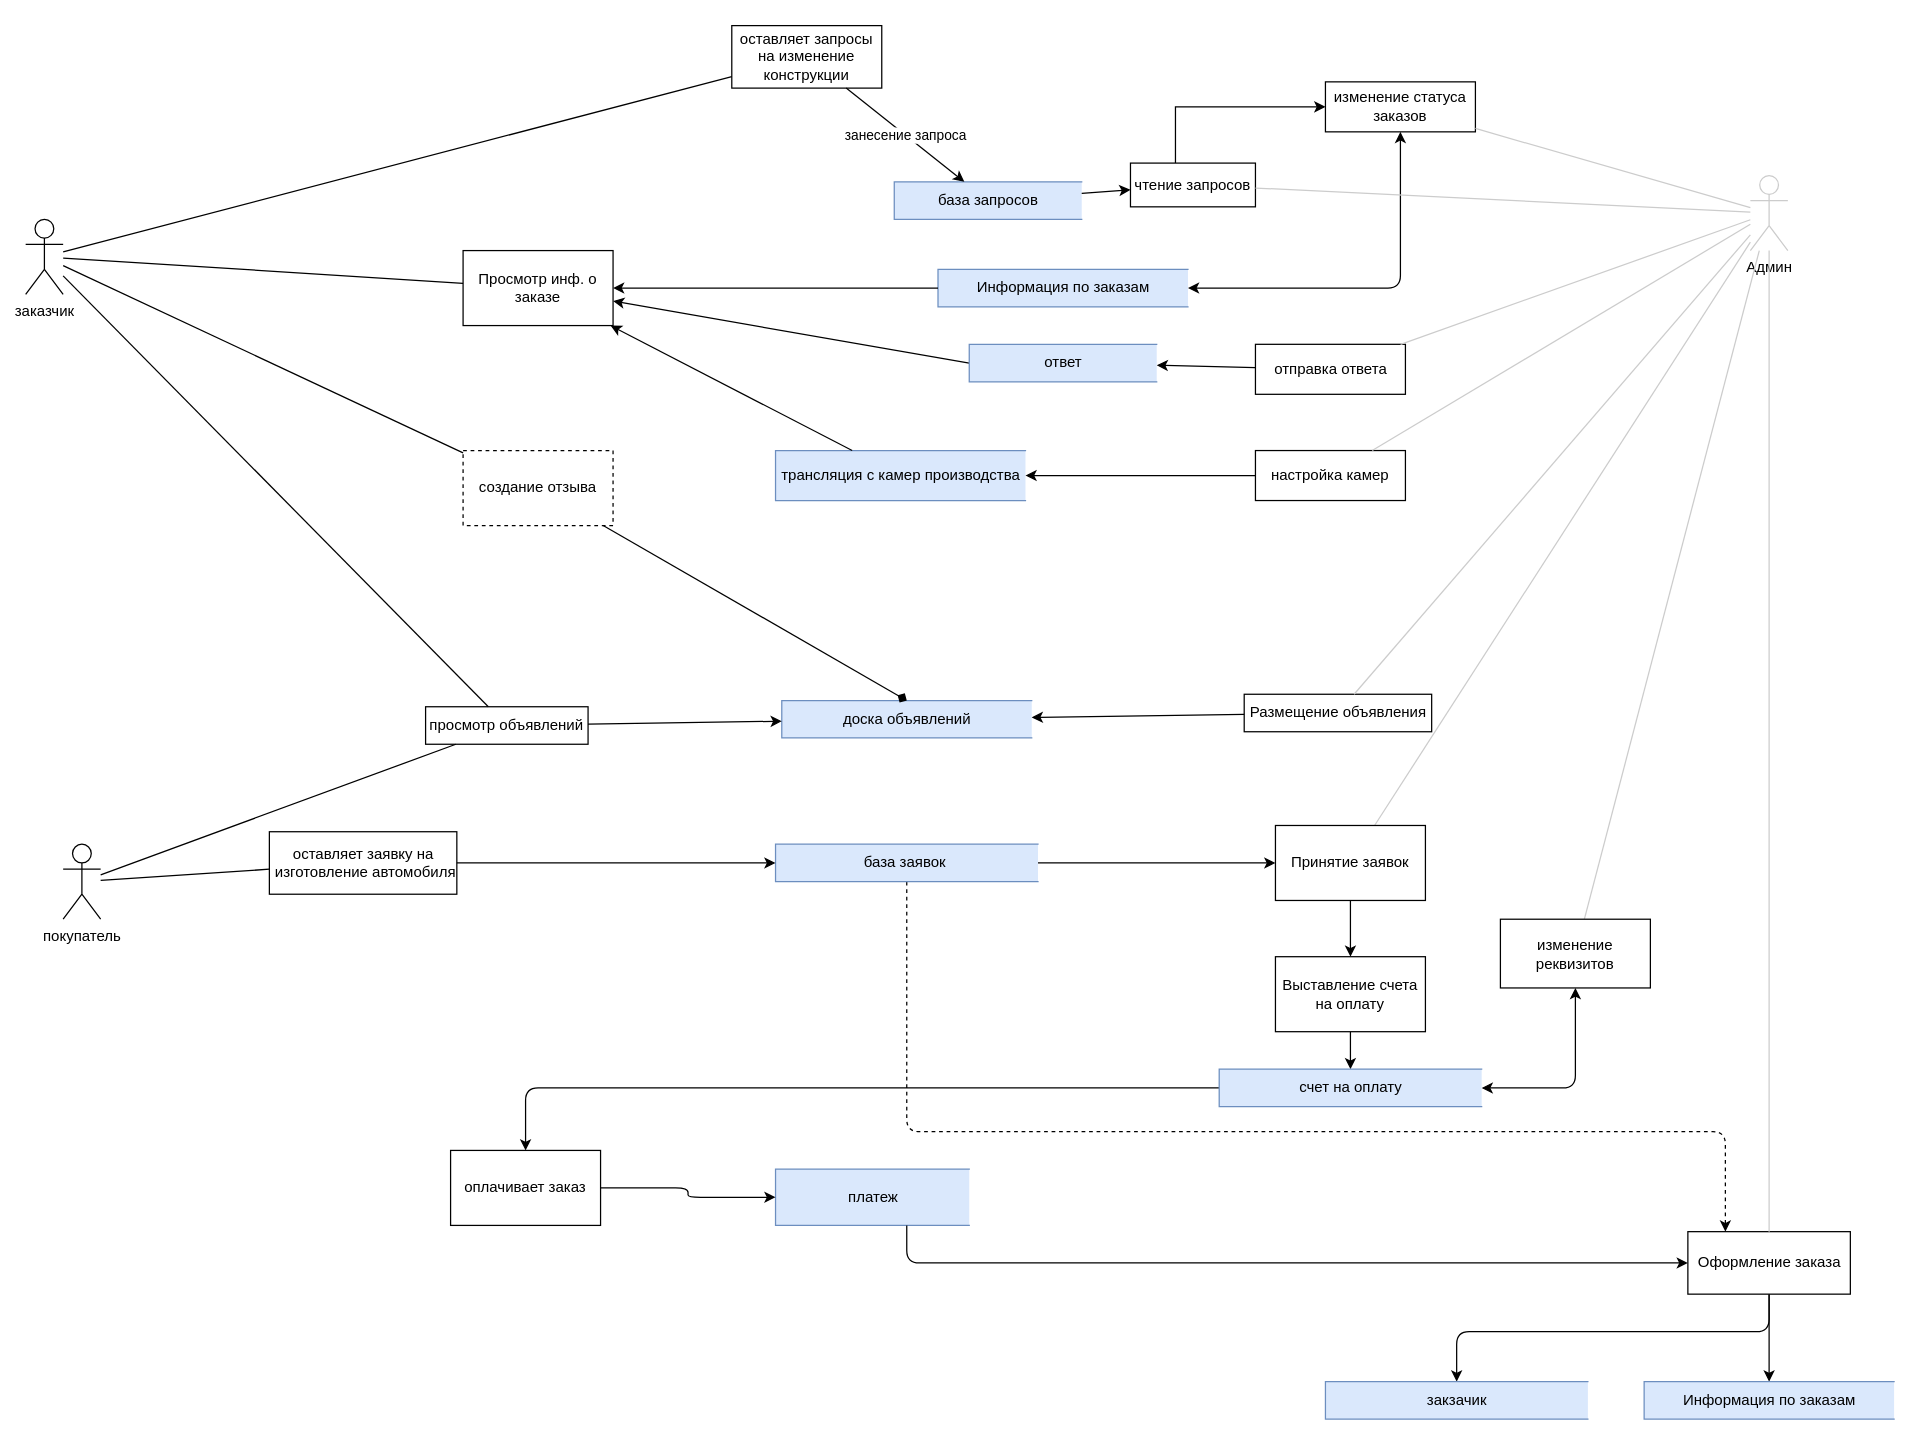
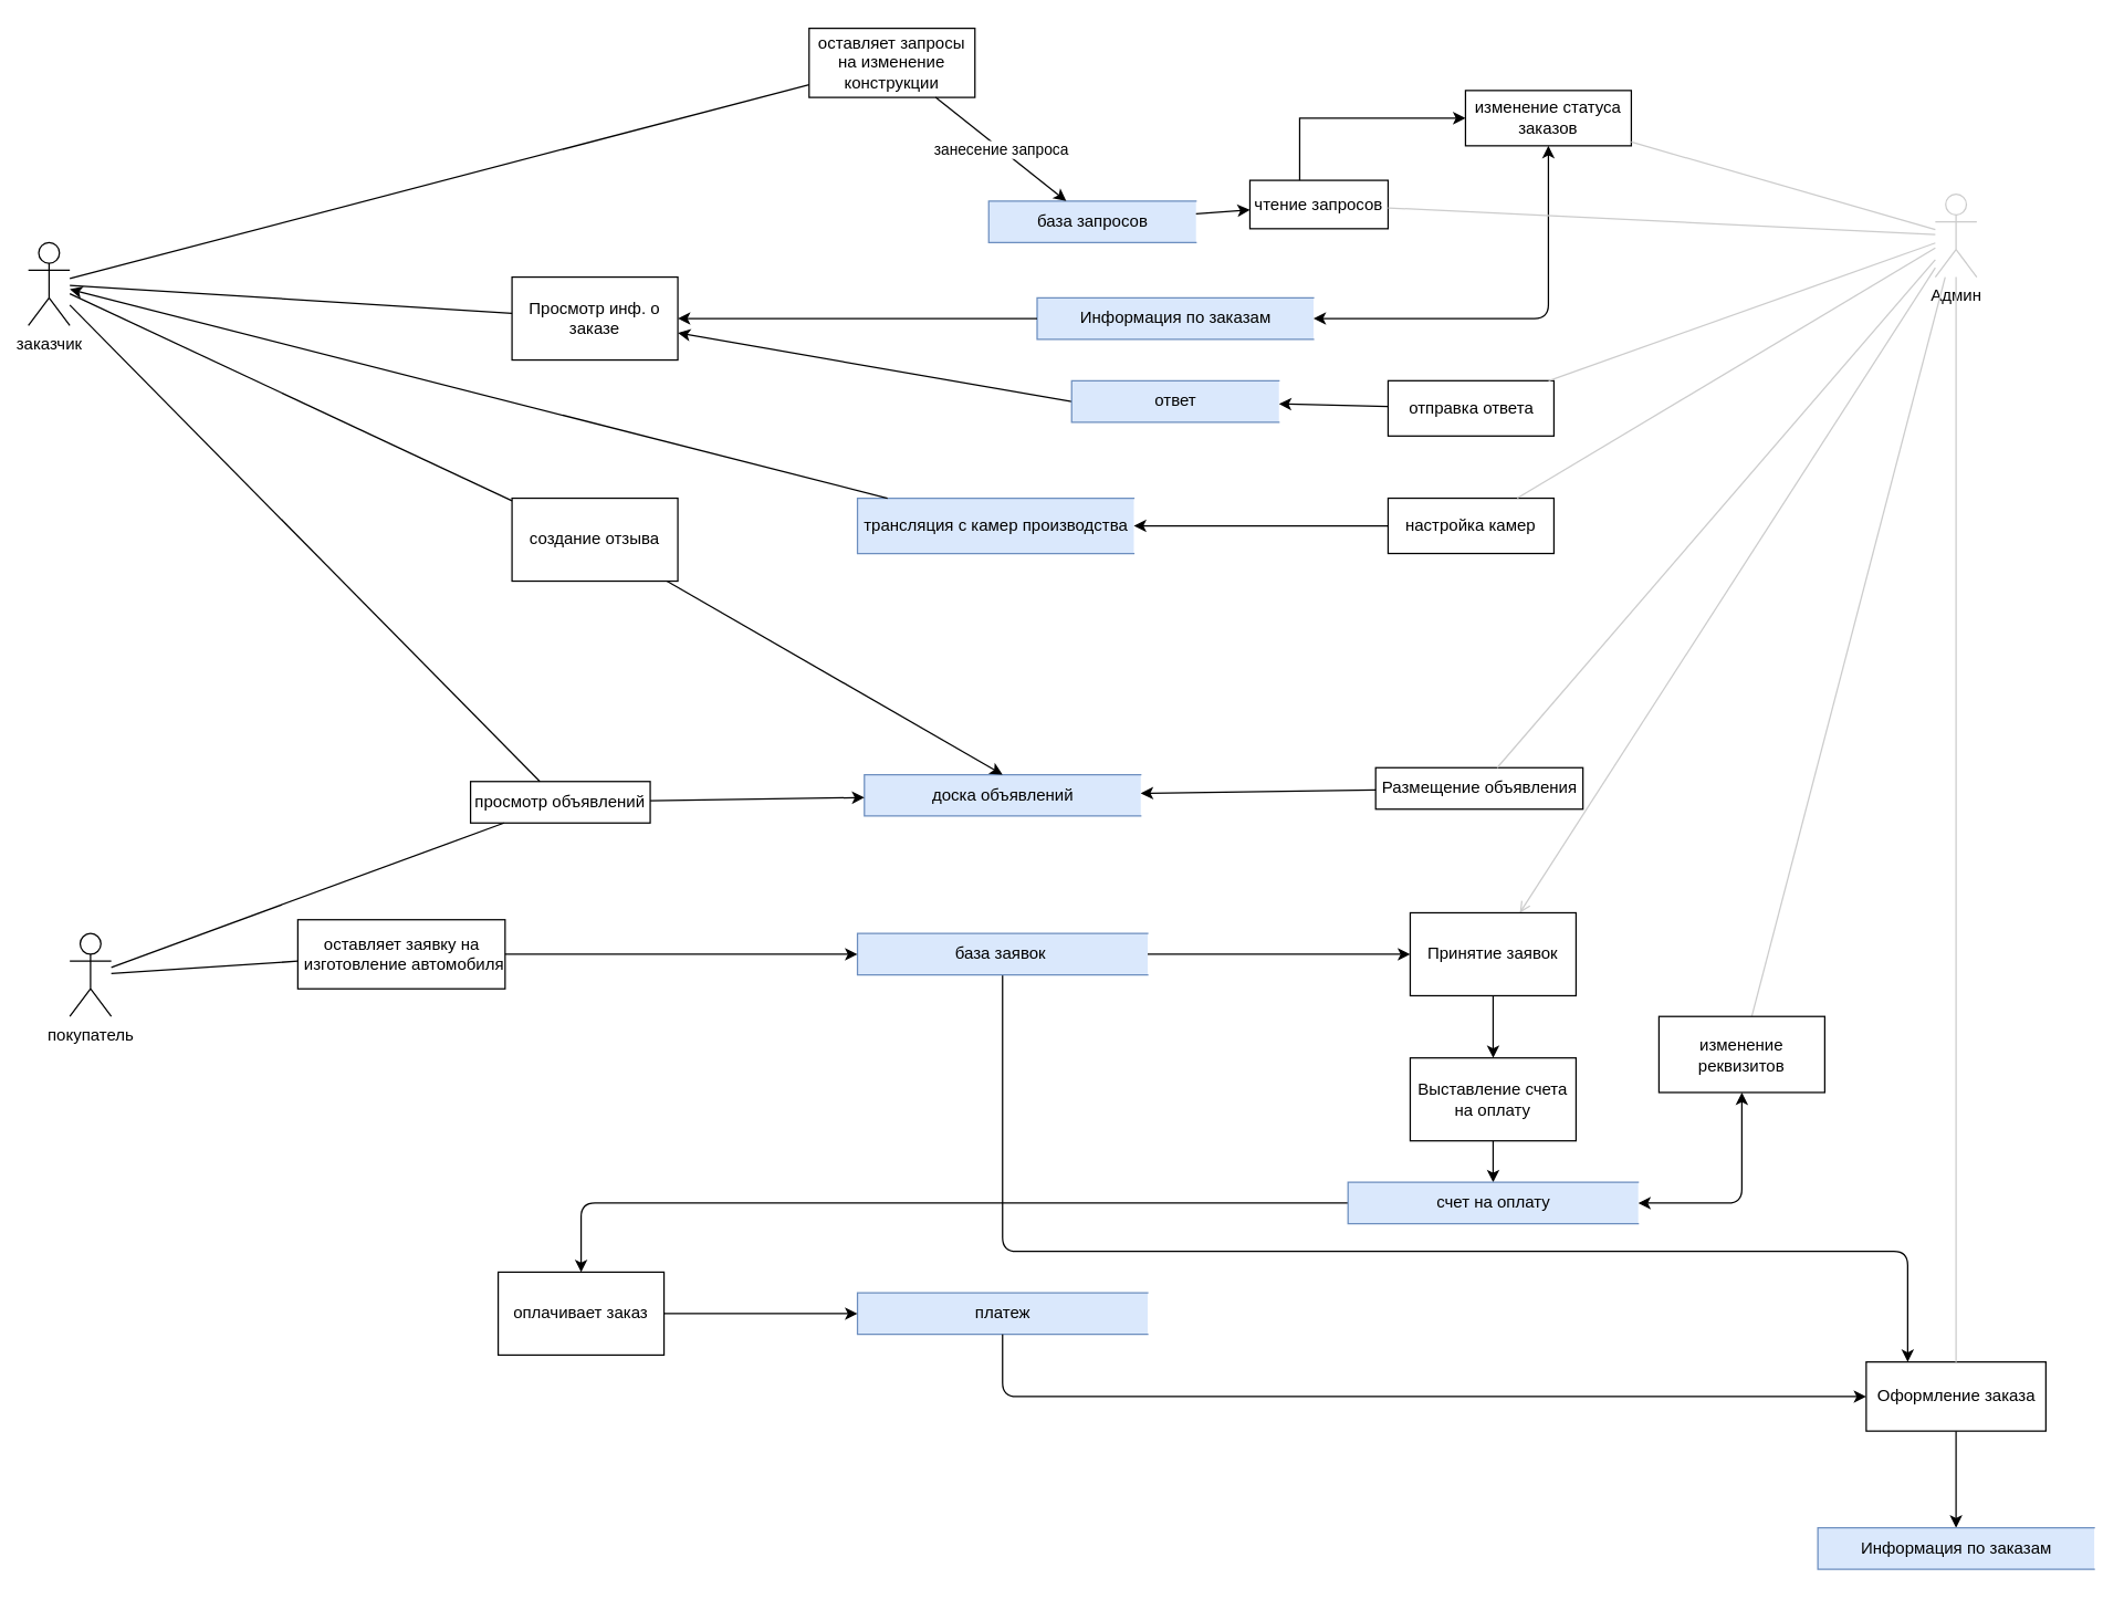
- <mxCell id="35" value="" style="endArrow=classic;html=1;" parent="1" source="27" target="63" edge="1"><mxGeometry width="50" height="50" relative="1" as="geometry"><mxPoint x="690" y="400" as="sourcePoint" /><mxPoint x="622.174" y="230" as="targetPoint" /></mxGeometry></mxCell>
+ <mxCell id="35" value="" style="endArrow=classic;html=1;" parent="1" source="27" target="5" edge="1"><mxGeometry width="50" height="50" relative="1" as="geometry"><mxPoint x="690" y="400" as="sourcePoint" /><mxPoint x="622.174" y="230" as="targetPoint" /></mxGeometry></mxCell>
- <mxCell id="64" value="создание отзыва" style="rounded=0;whiteSpace=wrap;html=1;dashed=1;" vertex="1" parent="1"><mxGeometry x="370" y="360" width="120" height="60" as="geometry" /></mxCell>
+ <mxCell id="64" value="создание отзыва" style="rounded=0;whiteSpace=wrap;html=1;" vertex="1" parent="1"><mxGeometry x="370" y="360" width="120" height="60" as="geometry" /></mxCell>
- <mxCell id="67" value="" style="endArrow=diamond;html=1;rounded=0;strokeColor=#000000;entryX=0.5;entryY=0;entryDx=0;entryDy=0;" edge="1" parent="1" source="64" target="20"><mxGeometry width="50" height="50" relative="1" as="geometry"><mxPoint x="730" y="505" as="sourcePoint" /><mxPoint x="780" y="455" as="targetPoint" /></mxGeometry></mxCell>
+ <mxCell id="67" value="" style="endArrow=classic;html=1;rounded=0;strokeColor=#000000;entryX=0.5;entryY=0;entryDx=0;entryDy=0;" edge="1" parent="1" source="64" target="20"><mxGeometry width="50" height="50" relative="1" as="geometry"><mxPoint x="730" y="505" as="sourcePoint" /><mxPoint x="780" y="455" as="targetPoint" /></mxGeometry></mxCell>
- <mxCell id="2" value="" style="endArrow=none;html=1;endFill=0;strokeColor=#CCCCCC;" parent="1" source="9" target="47" edge="1"><mxGeometry width="50" height="50" relative="1" as="geometry"><mxPoint x="1190" y="615" as="sourcePoint" /><mxPoint x="1240" y="565" as="targetPoint" /></mxGeometry></mxCell>
+ <mxCell id="2" value="" style="endArrow=open;html=1;endFill=0;strokeColor=#CCCCCC;" parent="1" source="9" target="47" edge="1"><mxGeometry width="50" height="50" relative="1" as="geometry"><mxPoint x="1190" y="615" as="sourcePoint" /><mxPoint x="1240" y="565" as="targetPoint" /></mxGeometry></mxCell>
- <mxCell id="36" style="edgeStyle=orthogonalEdgeStyle;orthogonalLoop=1;jettySize=auto;html=1;startArrow=none;startFill=0;dashed=1;" parent="1" source="37" target="41" edge="1"><mxGeometry relative="1" as="geometry"><Array as="points"><mxPoint x="725" y="905" /><mxPoint x="1380" y="905" /></Array></mxGeometry></mxCell>
+ <mxCell id="36" style="edgeStyle=orthogonalEdgeStyle;orthogonalLoop=1;jettySize=auto;html=1;startArrow=none;startFill=0;" parent="1" source="37" target="41" edge="1"><mxGeometry relative="1" as="geometry"><Array as="points"><mxPoint x="725" y="905" /><mxPoint x="1380" y="905" /></Array></mxGeometry></mxCell>
- <mxCell id="45" value="платеж" style="html=1;dashed=0;whitespace=wrap;shape=partialRectangle;right=0;fillColor=#dae8fc;strokeColor=#6c8ebf;" parent="1" vertex="1"><mxGeometry x="620" y="935" width="155" height="45" as="geometry" /></mxCell>
+ <mxCell id="45" value="платеж" style="html=1;dashed=0;whitespace=wrap;shape=partialRectangle;right=0;fillColor=#dae8fc;strokeColor=#6c8ebf;" parent="1" vertex="1"><mxGeometry x="620" y="935" width="210" height="30" as="geometry" /></mxCell>
- <mxCell id="40" style="edgeStyle=orthogonalEdgeStyle;orthogonalLoop=1;jettySize=auto;html=1;startArrow=none;startFill=0;" parent="1" source="41" target="60" edge="1"><mxGeometry relative="1" as="geometry"><Array as="points"><mxPoint x="1415" y="1065" /><mxPoint x="1165" y="1065" /></Array></mxGeometry></mxCell>
- <mxCell id="60" value="закзачик" style="html=1;dashed=0;whitespace=wrap;shape=partialRectangle;right=0;fillColor=#dae8fc;strokeColor=#6c8ebf;" parent="1" vertex="1"><mxGeometry x="1060" y="1105" width="210" height="30" as="geometry" /></mxCell>
